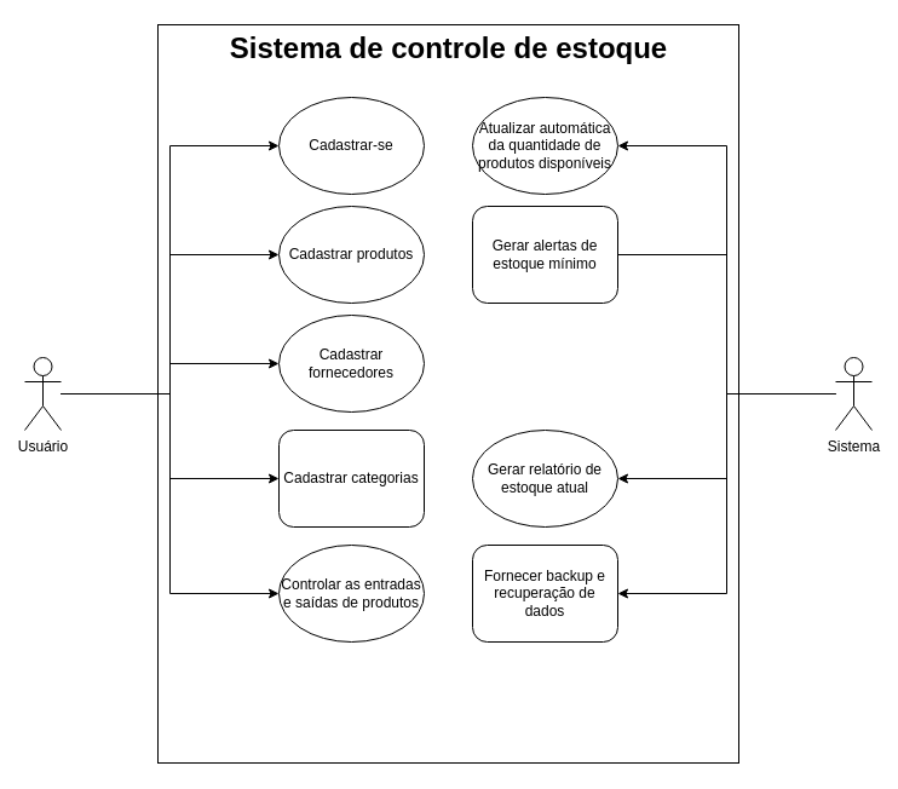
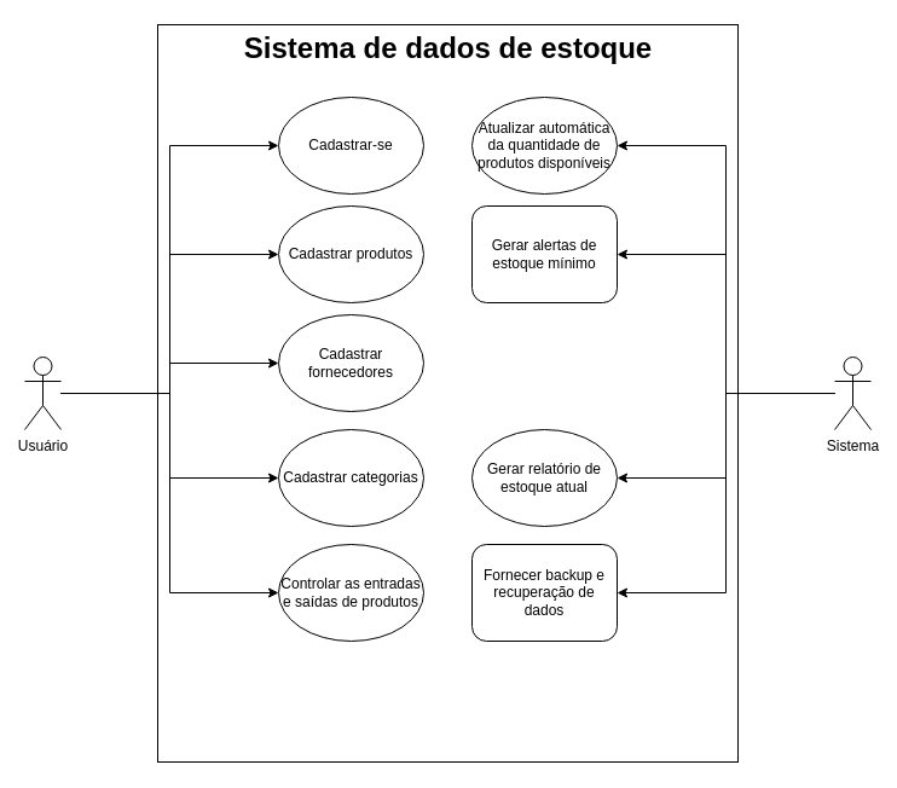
- <mxCell id="3" value="Sistema de controle de estoque" style="text;strokeColor=none;fillColor=none;html=1;fontSize=24;fontStyle=1;verticalAlign=middle;align=center;" vertex="1" parent="1"><mxGeometry x="177" y="20" width="386" height="40" as="geometry" /></mxCell>
+ <mxCell id="3" value="Sistema de dados de estoque" style="text;strokeColor=none;fillColor=none;html=1;fontSize=24;fontStyle=1;verticalAlign=middle;align=center;" vertex="1" parent="1"><mxGeometry x="177" y="20" width="386" height="40" as="geometry" /></mxCell>
- <mxCell id="11" style="edgeStyle=orthogonalEdgeStyle;rounded=0;orthogonalLoop=1;jettySize=auto;html=1;entryX=1;entryY=0.5;entryDx=0;entryDy=0;endArrow=none;" edge="1" parent="1" source="14" target="21"><mxGeometry relative="1" as="geometry" /></mxCell>
+ <mxCell id="11" style="edgeStyle=orthogonalEdgeStyle;rounded=0;orthogonalLoop=1;jettySize=auto;html=1;entryX=1;entryY=0.5;entryDx=0;entryDy=0;" edge="1" parent="1" source="14" target="21"><mxGeometry relative="1" as="geometry" /></mxCell>
- <mxCell id="18" value="Cadastrar categorias" style="whiteSpace=wrap;html=1;fillColor=light-dark(#FFFFFF,#7E70FF);rounded=1;" vertex="1" parent="1"><mxGeometry x="230" y="355" width="120" height="80" as="geometry" /></mxCell>
+ <mxCell id="18" value="Cadastrar categorias" style="ellipse;whiteSpace=wrap;html=1;fillColor=light-dark(#FFFFFF,#7E70FF);" vertex="1" parent="1"><mxGeometry x="230" y="355" width="120" height="80" as="geometry" /></mxCell>
